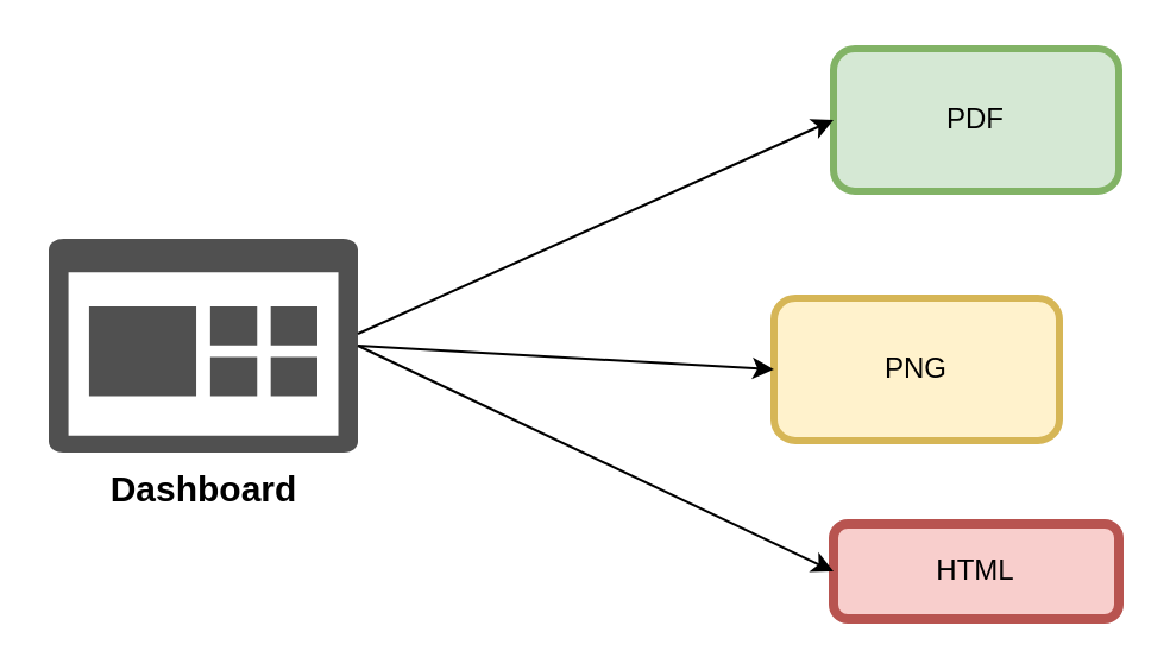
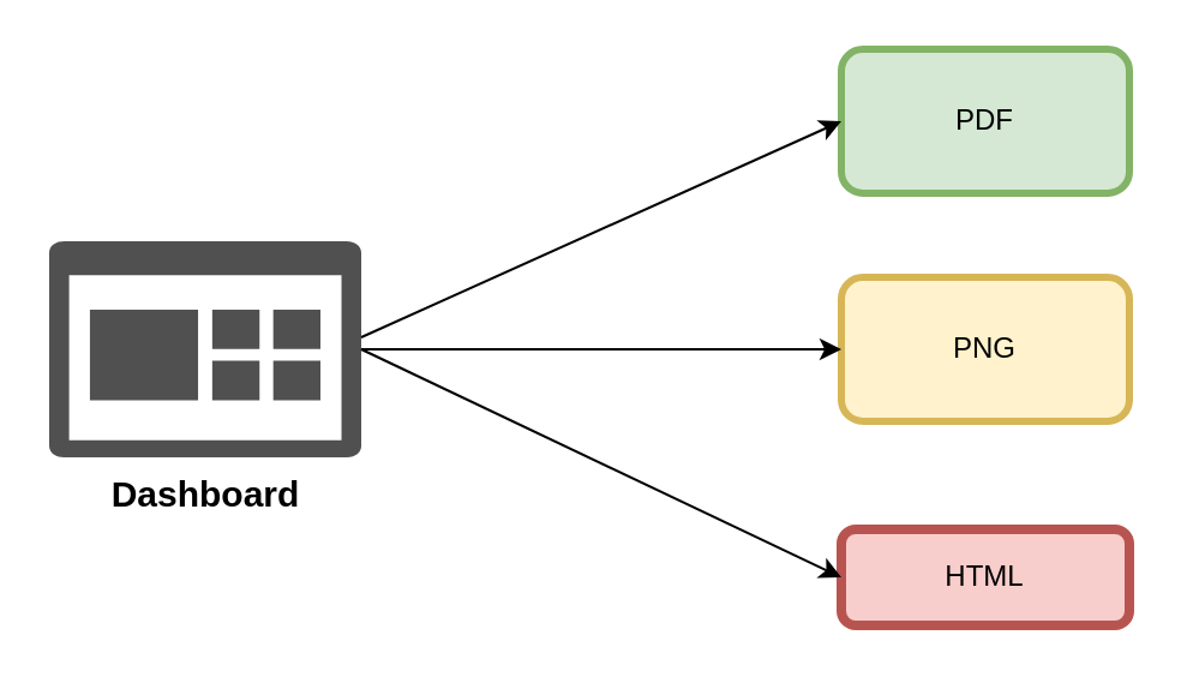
- <mxCell id="4" value="PNG" style="rounded=1;whiteSpace=wrap;html=1;fillColor=#fff2cc;strokeColor=#d6b656;strokeWidth=3;" vertex="1" parent="1"><mxGeometry x="325" y="125" width="120" height="60" as="geometry" /></mxCell>
+ <mxCell id="4" value="PNG" style="rounded=1;whiteSpace=wrap;html=1;fillColor=#fff2cc;strokeColor=#d6b656;strokeWidth=3;" vertex="1" parent="1"><mxGeometry x="350" y="115" width="120" height="60" as="geometry" /></mxCell>
